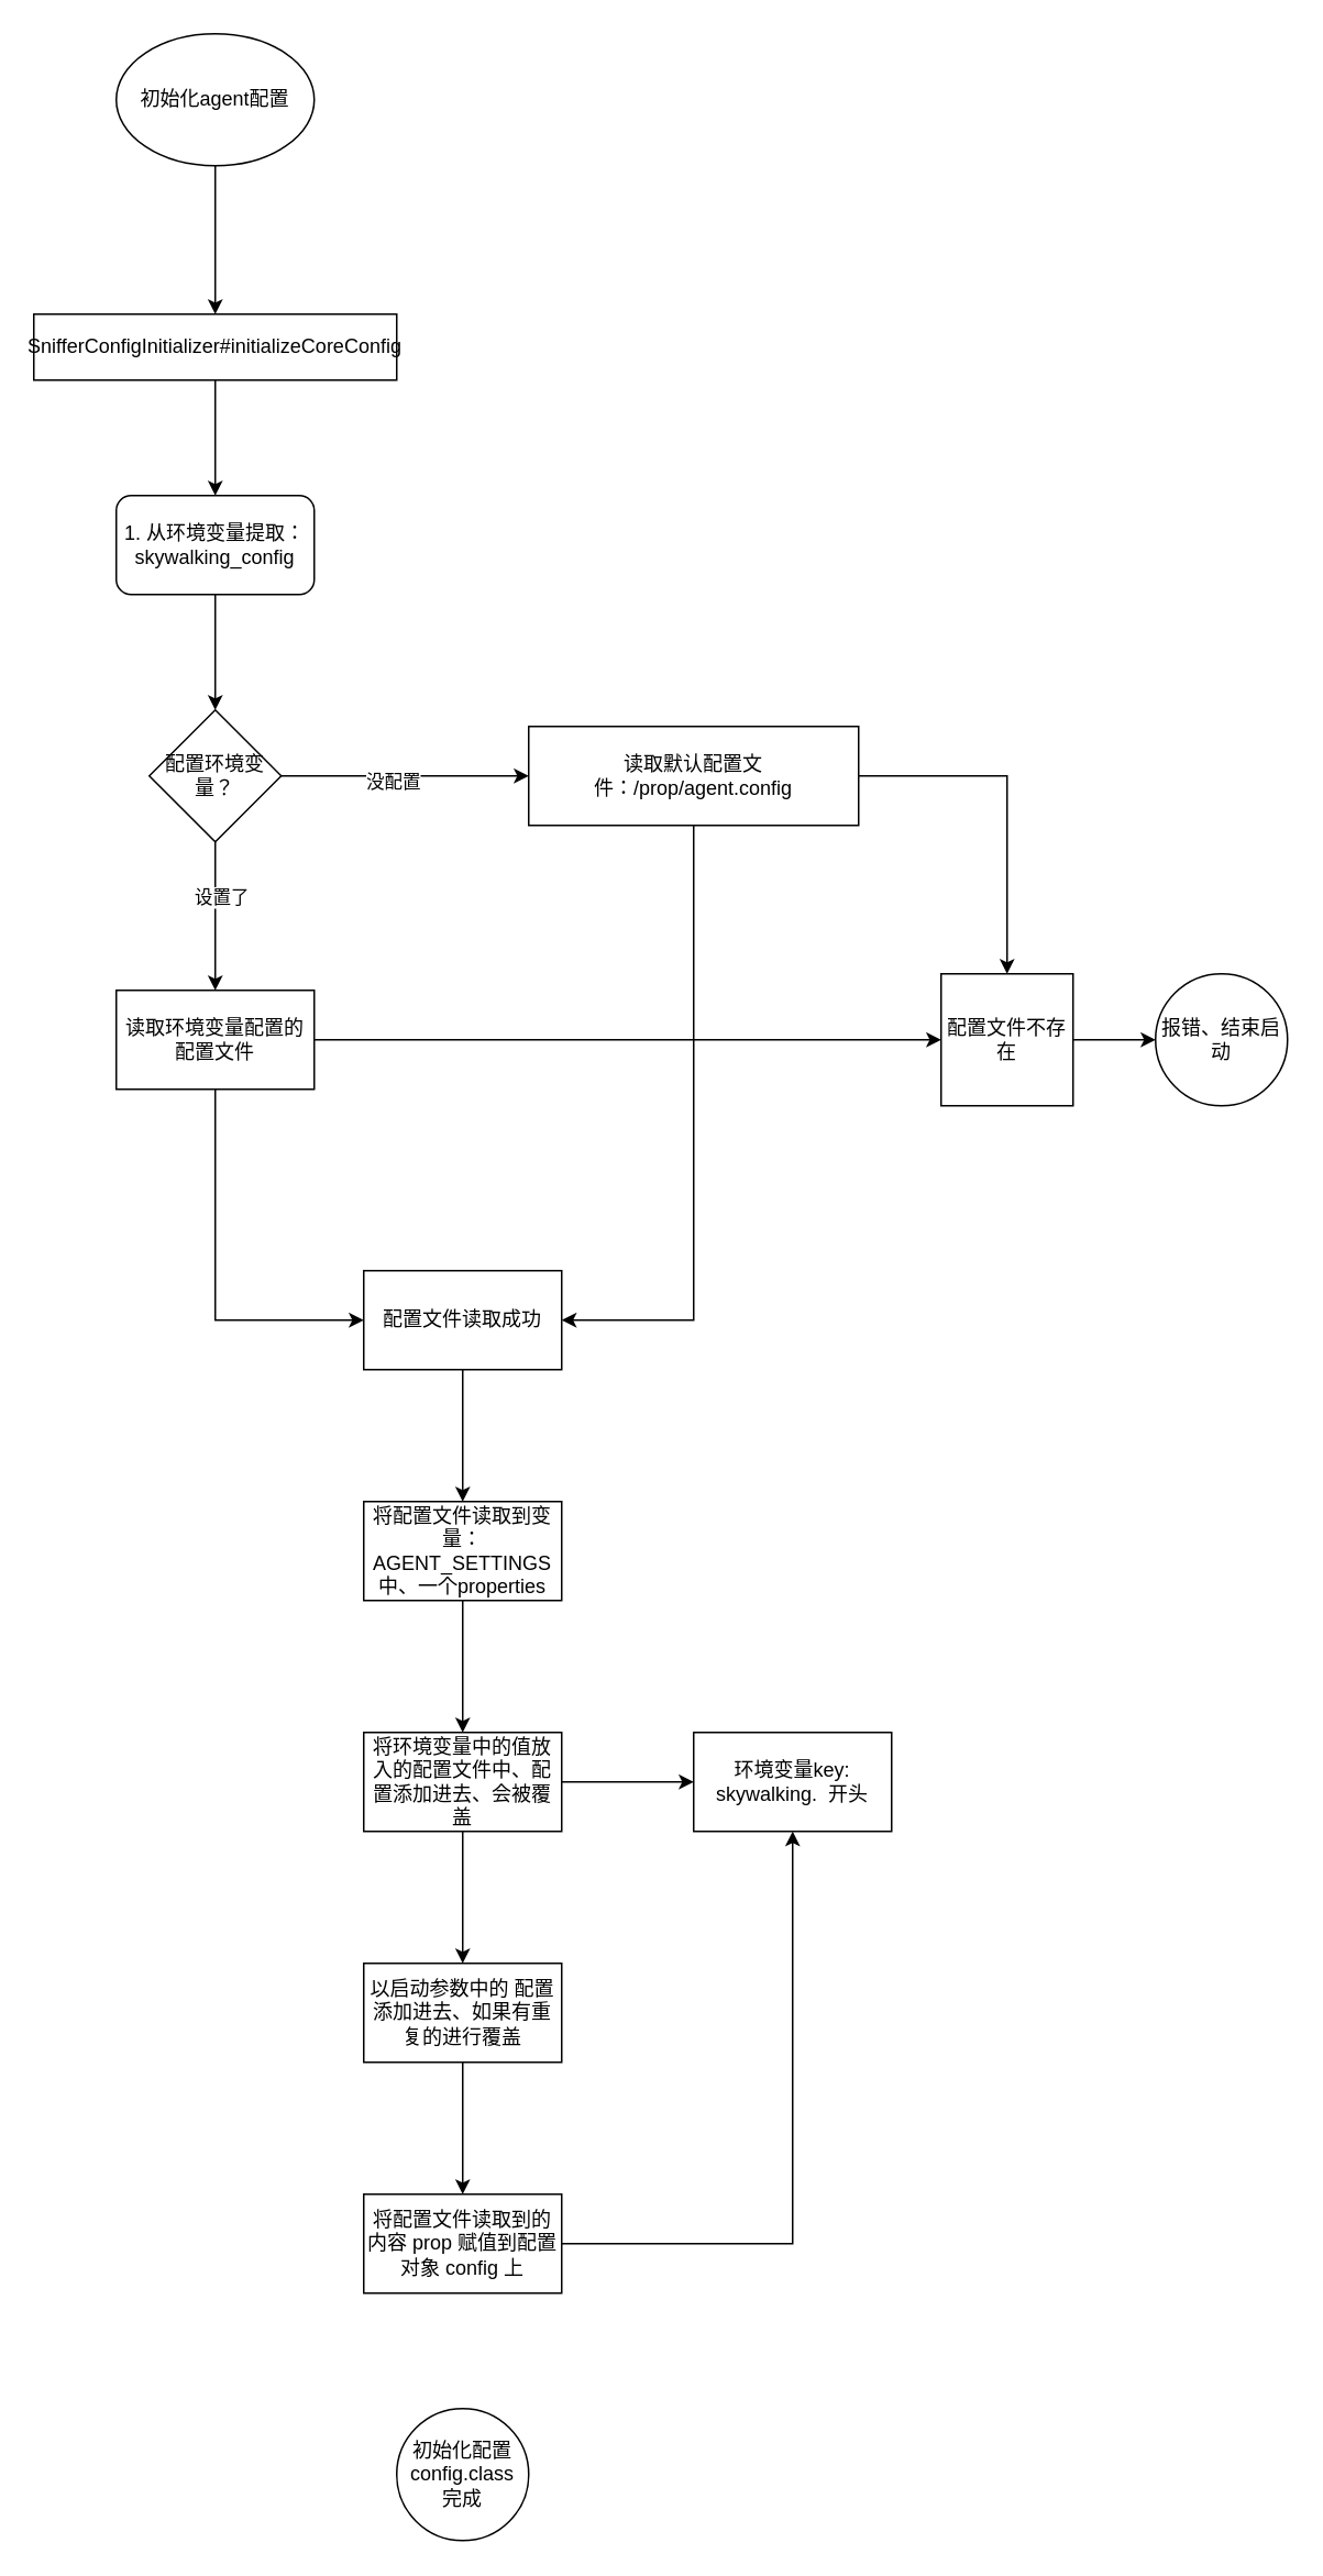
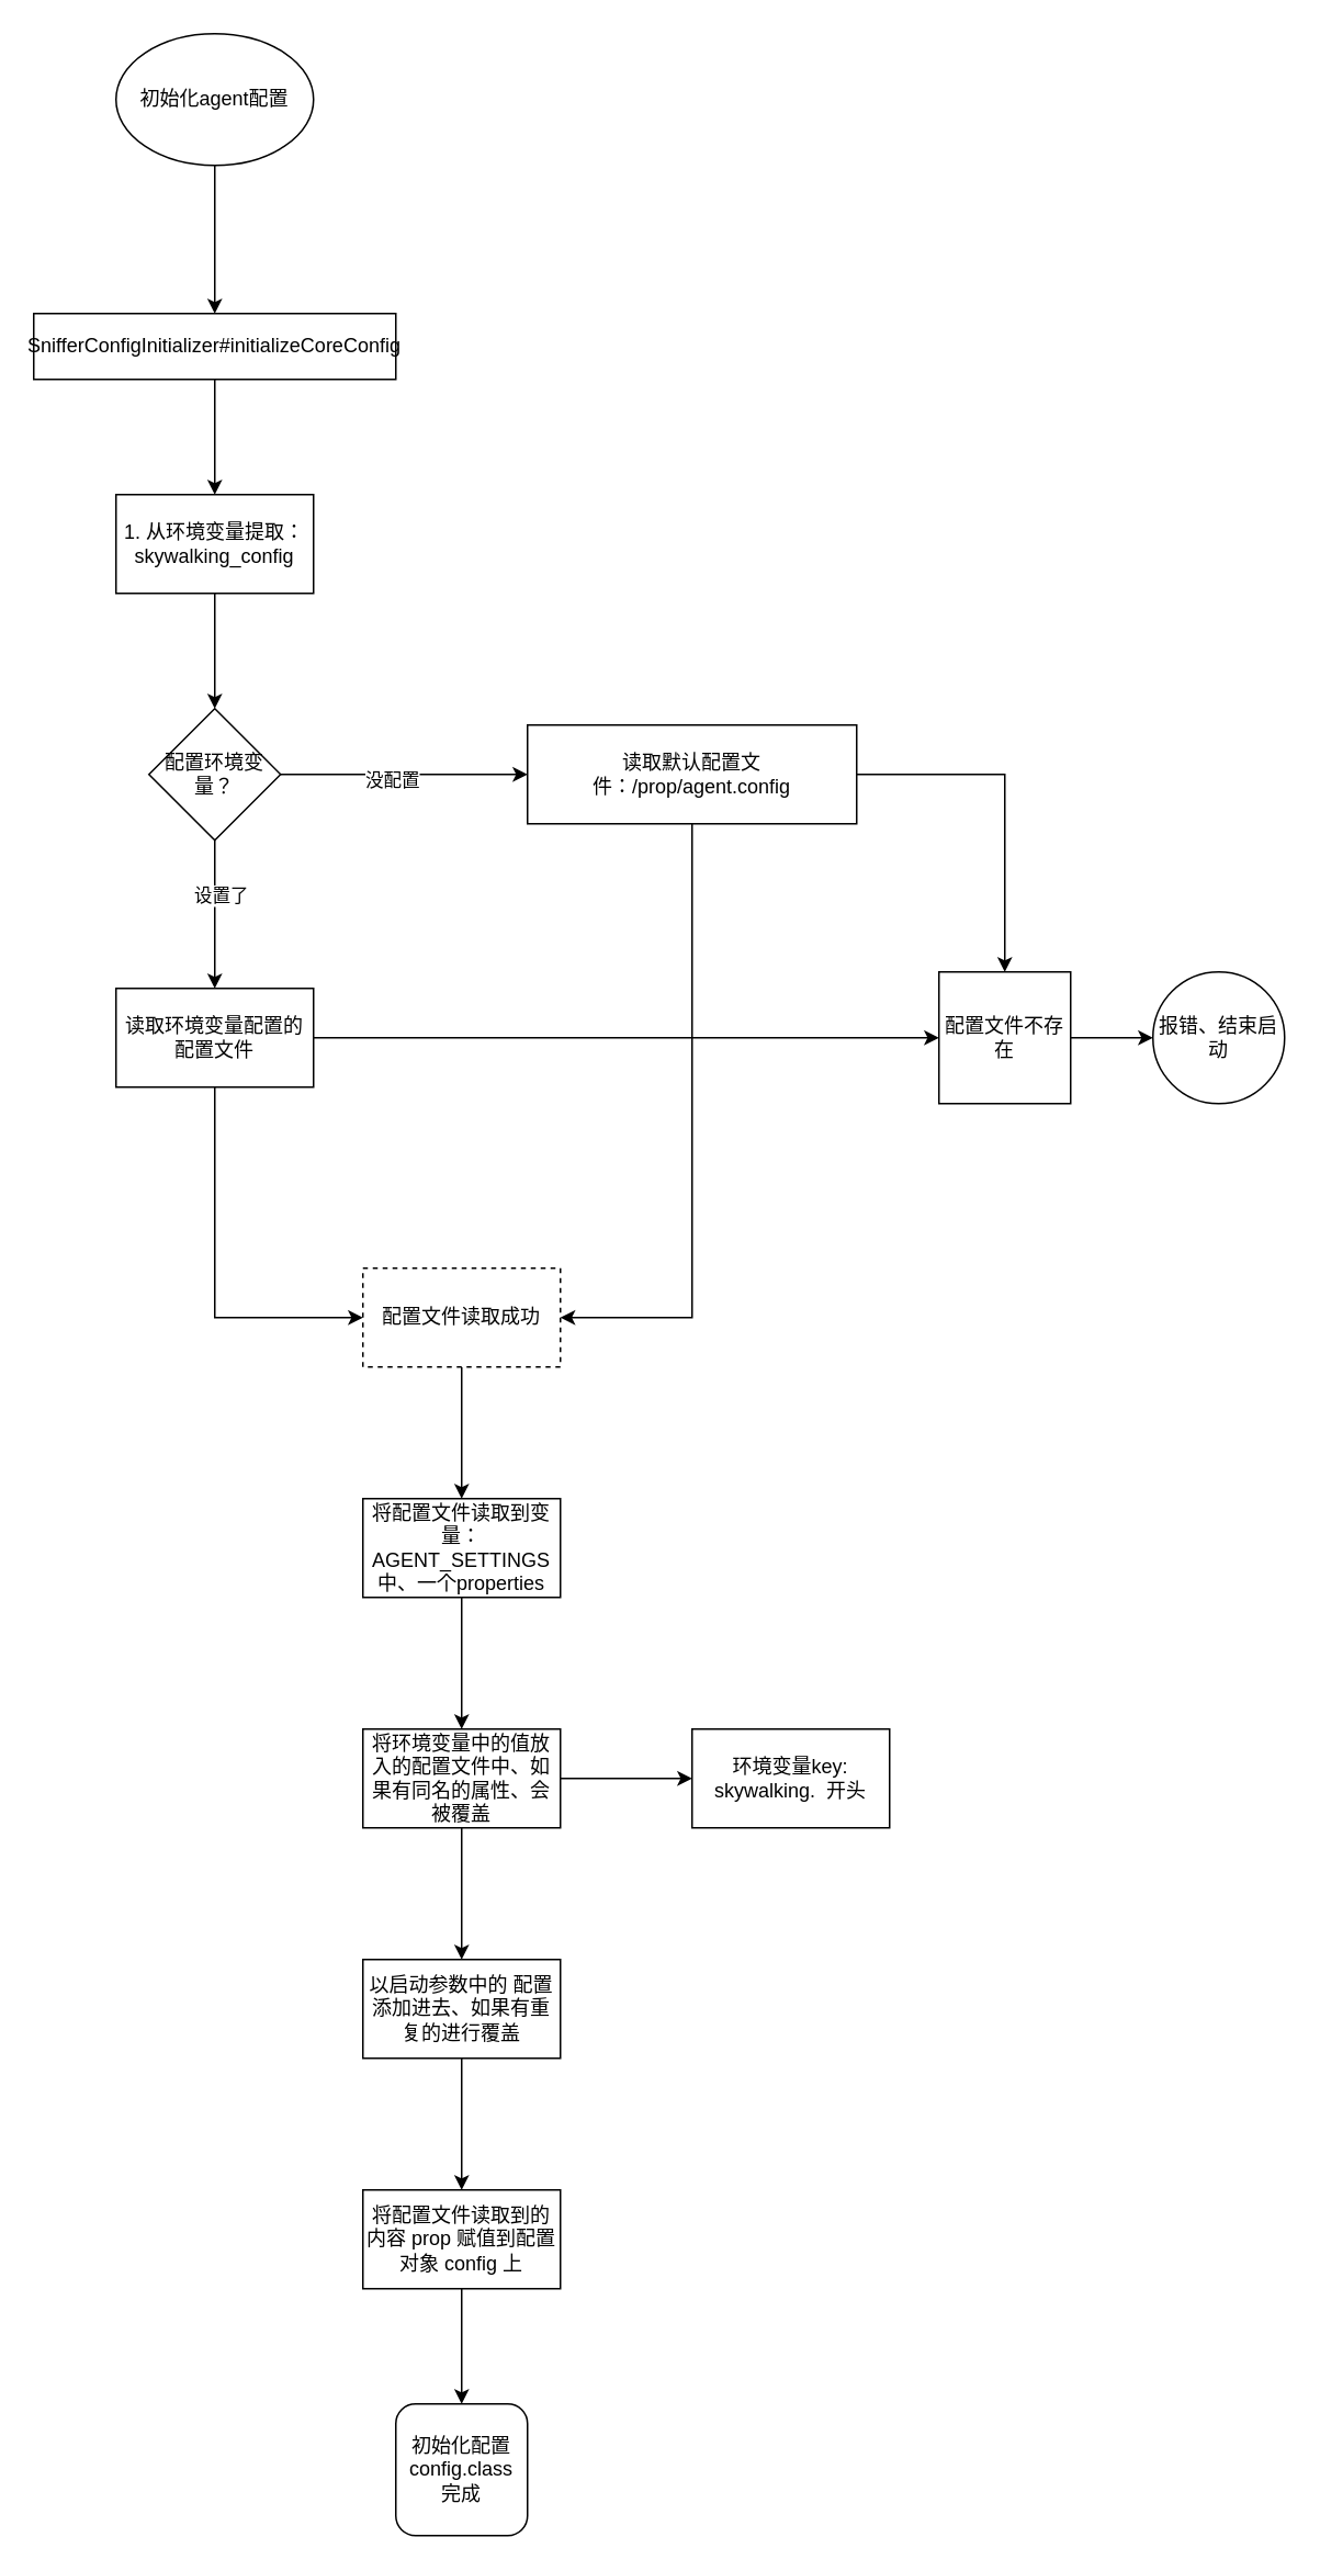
- <mxCell id="7" value="1. 从环境变量提取：skywalking_config" style="whiteSpace=wrap;html=1;rounded=1;" vertex="1" parent="1"><mxGeometry x="70" y="300" width="120" height="60" as="geometry" /></mxCell>
+ <mxCell id="7" value="1. 从环境变量提取：skywalking_config" style="whiteSpace=wrap;html=1;" vertex="1" parent="1"><mxGeometry x="70" y="300" width="120" height="60" as="geometry" /></mxCell>
- <mxCell id="22" value="配置文件读取成功" style="rounded=0;whiteSpace=wrap;html=1;" vertex="1" parent="1"><mxGeometry x="220" y="770" width="120" height="60" as="geometry" /></mxCell>
+ <mxCell id="22" value="配置文件读取成功" style="rounded=0;whiteSpace=wrap;html=1;dashed=1;" vertex="1" parent="1"><mxGeometry x="220" y="770" width="120" height="60" as="geometry" /></mxCell>
- <mxCell id="28" value="将环境变量中的值放入的配置文件中、配置添加进去、会被覆盖" style="whiteSpace=wrap;html=1;rounded=0;" vertex="1" parent="1"><mxGeometry x="220" y="1050" width="120" height="60" as="geometry" /></mxCell>
+ <mxCell id="28" value="将环境变量中的值放入的配置文件中、如果有同名的属性、会被覆盖" style="whiteSpace=wrap;html=1;rounded=0;" vertex="1" parent="1"><mxGeometry x="220" y="1050" width="120" height="60" as="geometry" /></mxCell>
- <mxCell id="32" value="" style="edgeStyle=orthogonalEdgeStyle;rounded=0;orthogonalLoop=1;jettySize=auto;html=1;" edge="1" parent="1" source="33" target="29"><mxGeometry relative="1" as="geometry" /></mxCell>
+ <mxCell id="32" value="" style="edgeStyle=orthogonalEdgeStyle;rounded=0;orthogonalLoop=1;jettySize=auto;html=1;" edge="1" parent="1" source="33" target="34"><mxGeometry relative="1" as="geometry" /></mxCell>
- <mxCell id="34" value="初始化配置 config.class 完成" style="ellipse;whiteSpace=wrap;html=1;rounded=0;" vertex="1" parent="1"><mxGeometry x="240" y="1460" width="80" height="80" as="geometry" /></mxCell>
+ <mxCell id="34" value="初始化配置 config.class 完成" style="whiteSpace=wrap;html=1;rounded=1;" vertex="1" parent="1"><mxGeometry x="240" y="1460" width="80" height="80" as="geometry" /></mxCell>
